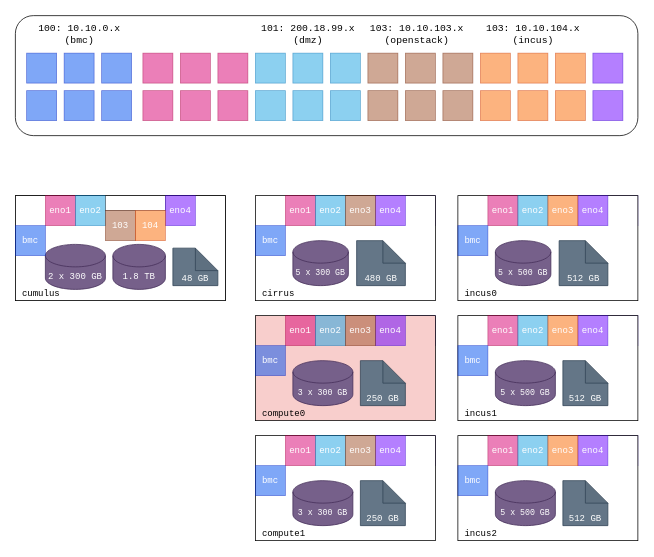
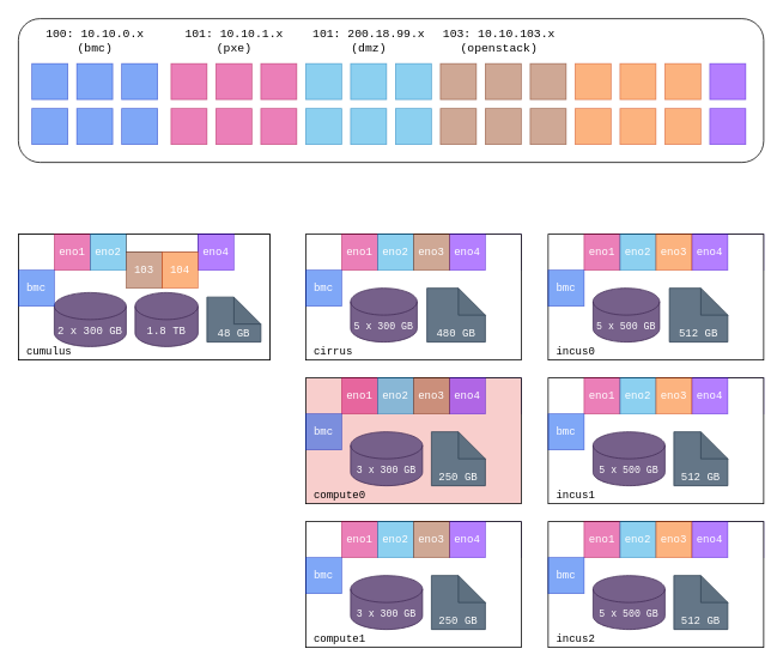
+ <mxCell id="138" value="101: 10.10.1.x (pxe)" style="text;html=1;align=center;verticalAlign=middle;whiteSpace=wrap;rounded=0;fontFamily=Courier New;fontSize=13;" parent="1" vertex="1"><mxGeometry x="187.5" y="30" width="145" height="30" as="geometry" /></mxCell>
- <mxCell id="152" value="103: 10.10.104.x (incus)" style="text;html=1;align=center;verticalAlign=middle;whiteSpace=wrap;rounded=0;fontFamily=Courier New;fontSize=13;" parent="1" vertex="1"><mxGeometry x="637.5" y="30" width="145" height="30" as="geometry" /></mxCell>
